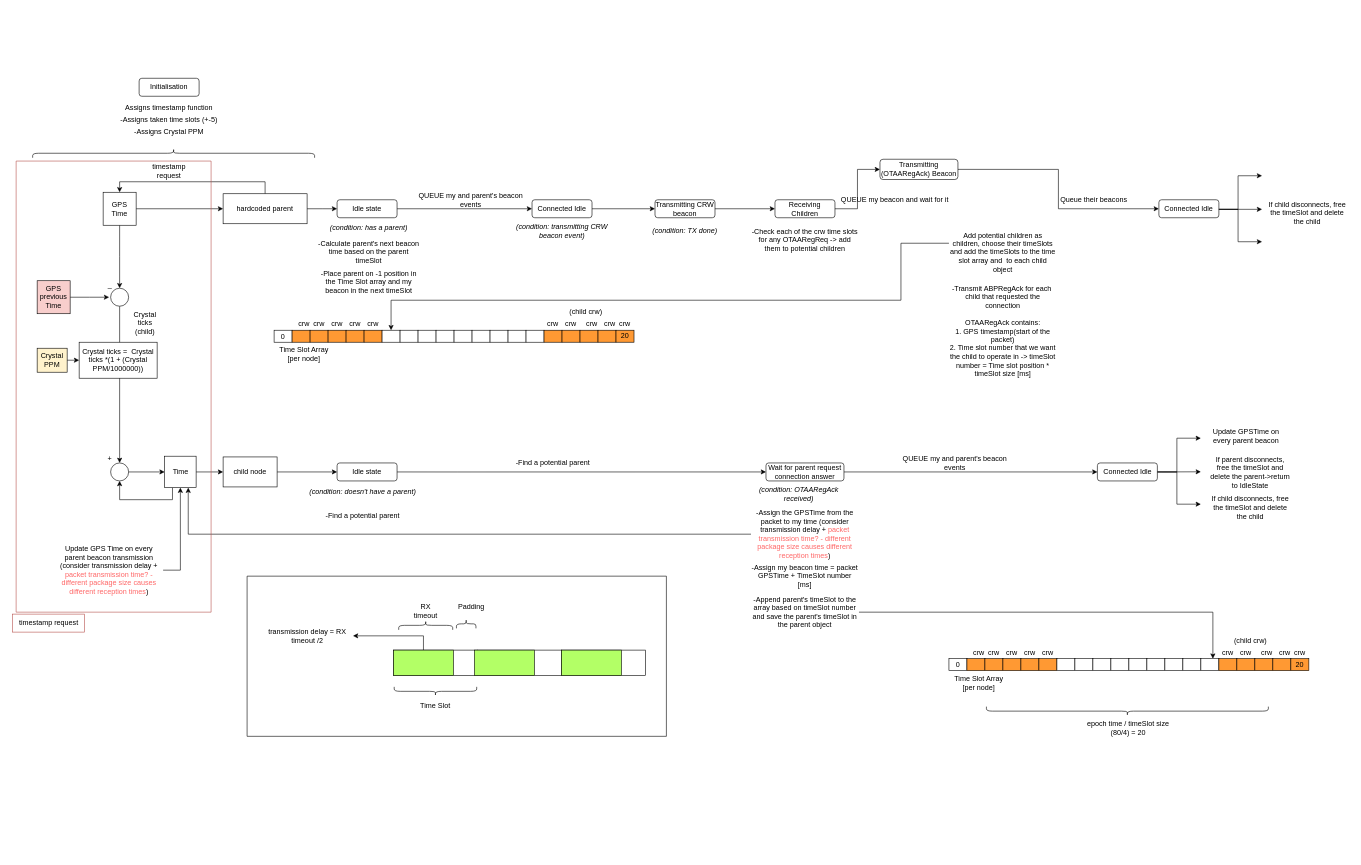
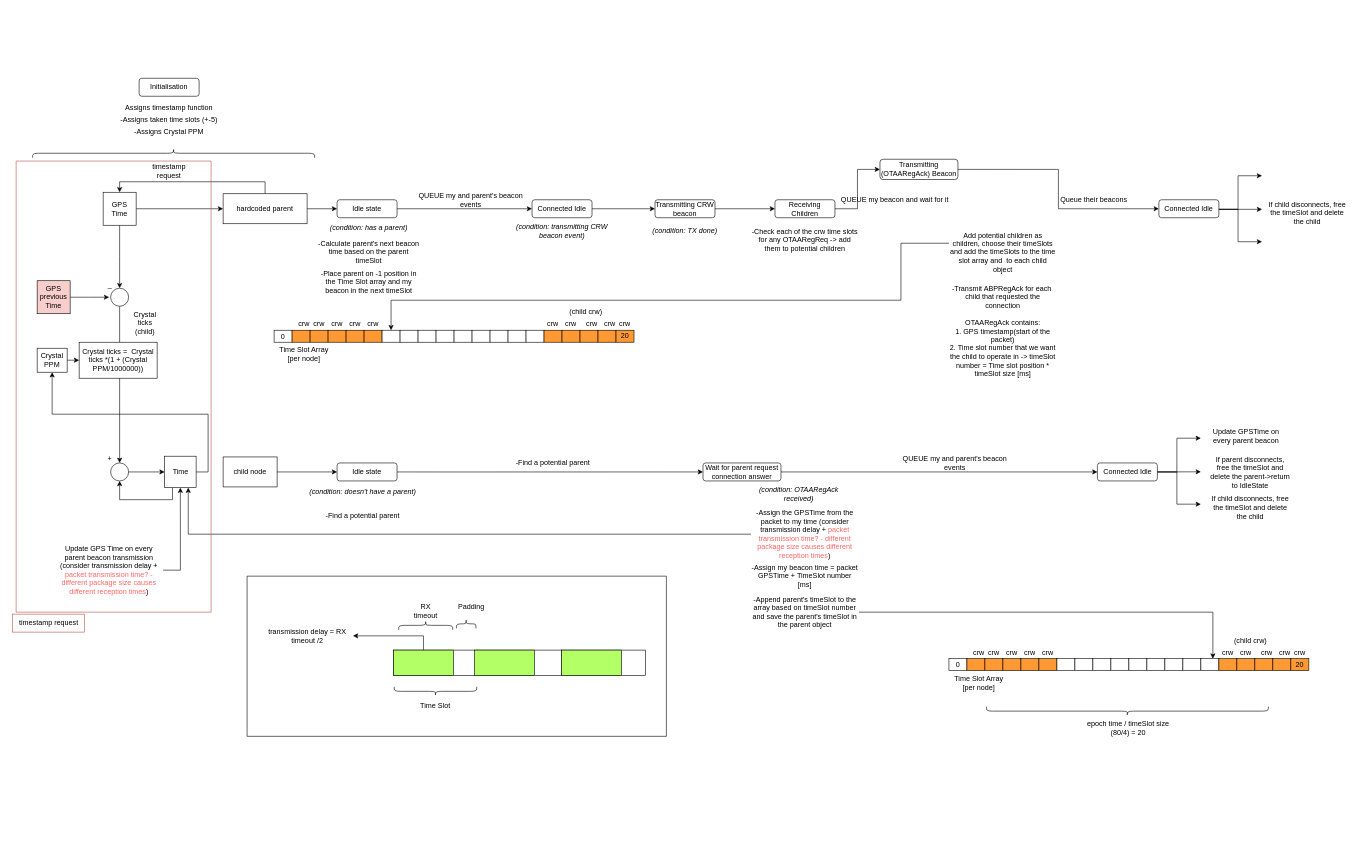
- <mxCell id="42" value="Crystal PPM" style="rounded=0;whiteSpace=wrap;html=1;fillColor=#fff2cc;" parent="1" vertex="1"><mxGeometry x="61" y="580" width="50" height="40" as="geometry" /></mxCell>
+ <mxCell id="42" value="Crystal PPM" style="rounded=0;whiteSpace=wrap;html=1;" parent="1" vertex="1"><mxGeometry x="61" y="580" width="50" height="40" as="geometry" /></mxCell>
- <mxCell id="38" style="edgeStyle=orthogonalEdgeStyle;rounded=0;orthogonalLoop=1;jettySize=auto;html=1;exitX=1;exitY=0.5;exitDx=0;exitDy=0;entryX=0;entryY=0.5;entryDx=0;entryDy=0;" parent="1" source="39" target="32" edge="1"><mxGeometry relative="1" as="geometry" /></mxCell>
+ <mxCell id="38" style="edgeStyle=orthogonalEdgeStyle;rounded=0;orthogonalLoop=1;jettySize=auto;html=1;exitX=1;exitY=0.5;exitDx=0;exitDy=0;" parent="1" source="39" target="42" edge="1"><mxGeometry relative="1" as="geometry" /></mxCell>
- <mxCell id="6" value="Wait for parent request connection answer" style="rounded=1;whiteSpace=wrap;html=1;" parent="1" vertex="1"><mxGeometry x="1276" y="771.25" width="130" height="30" as="geometry" /></mxCell>
+ <mxCell id="6" value="Wait for parent request connection answer" style="rounded=1;whiteSpace=wrap;html=1;" parent="1" vertex="1"><mxGeometry x="1171" y="771.25" width="130" height="30" as="geometry" /></mxCell>
